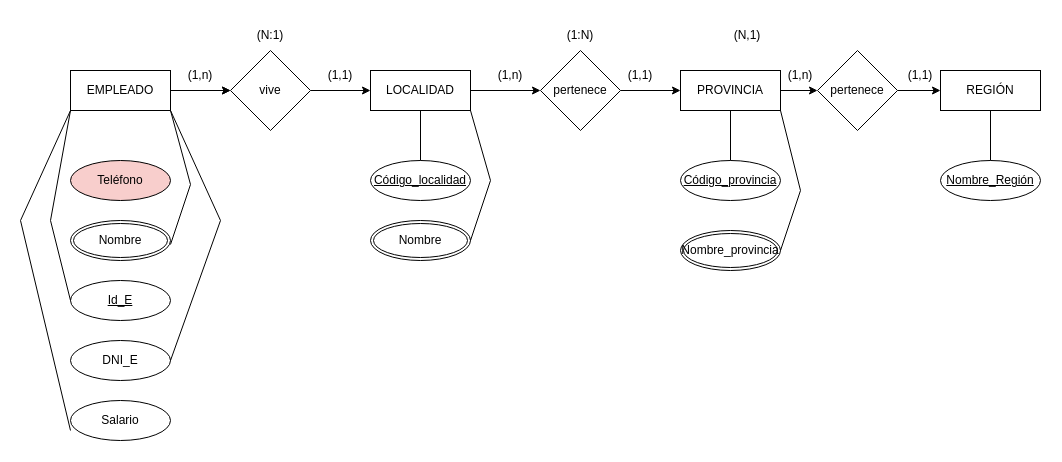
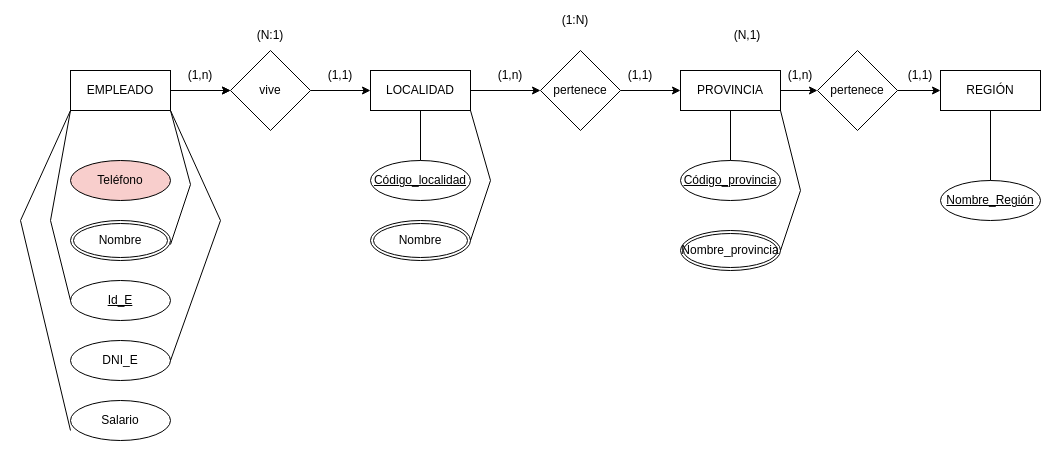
- <mxCell id="38" value="(1:N)" style="text;html=1;strokeColor=none;fillColor=none;align=center;verticalAlign=middle;whiteSpace=wrap;rounded=0;" parent="1" vertex="1"><mxGeometry x="540" y="20" width="80" height="30" as="geometry" /></mxCell>
+ <mxCell id="38" value="(1:N)" style="text;html=1;strokeColor=none;fillColor=none;align=center;verticalAlign=middle;whiteSpace=wrap;rounded=0;" parent="1" vertex="1"><mxGeometry x="535" y="5" width="80" height="30" as="geometry" /></mxCell>
- <mxCell id="16" value="Nombre_Región" style="ellipse;whiteSpace=wrap;html=1;align=center;fontStyle=4;" parent="1" vertex="1"><mxGeometry x="940" y="160" width="100" height="40" as="geometry" /></mxCell>
+ <mxCell id="16" value="Nombre_Región" style="ellipse;whiteSpace=wrap;html=1;align=center;fontStyle=4;" parent="1" vertex="1"><mxGeometry x="940" y="180" width="100" height="40" as="geometry" /></mxCell>
